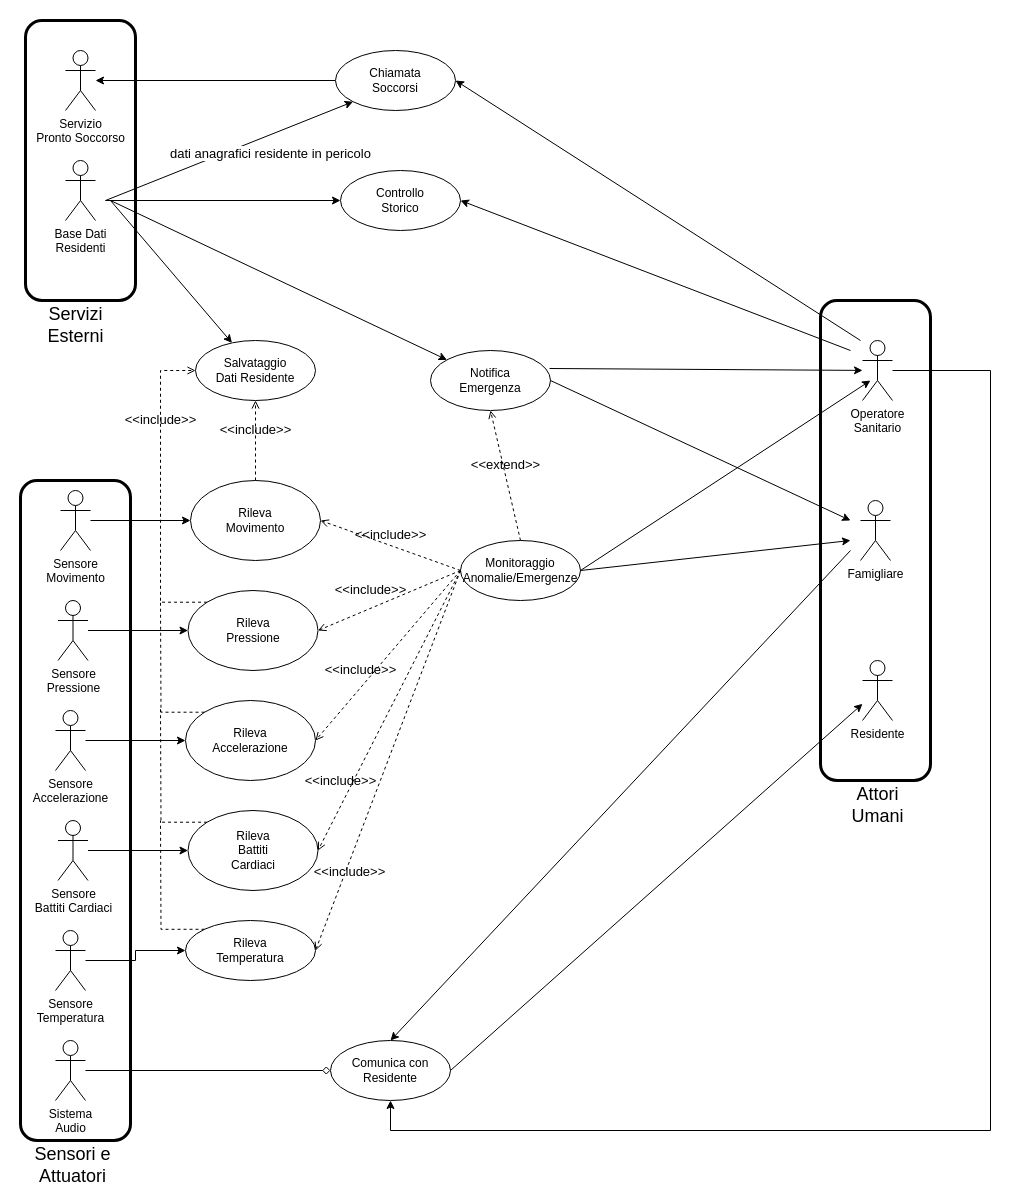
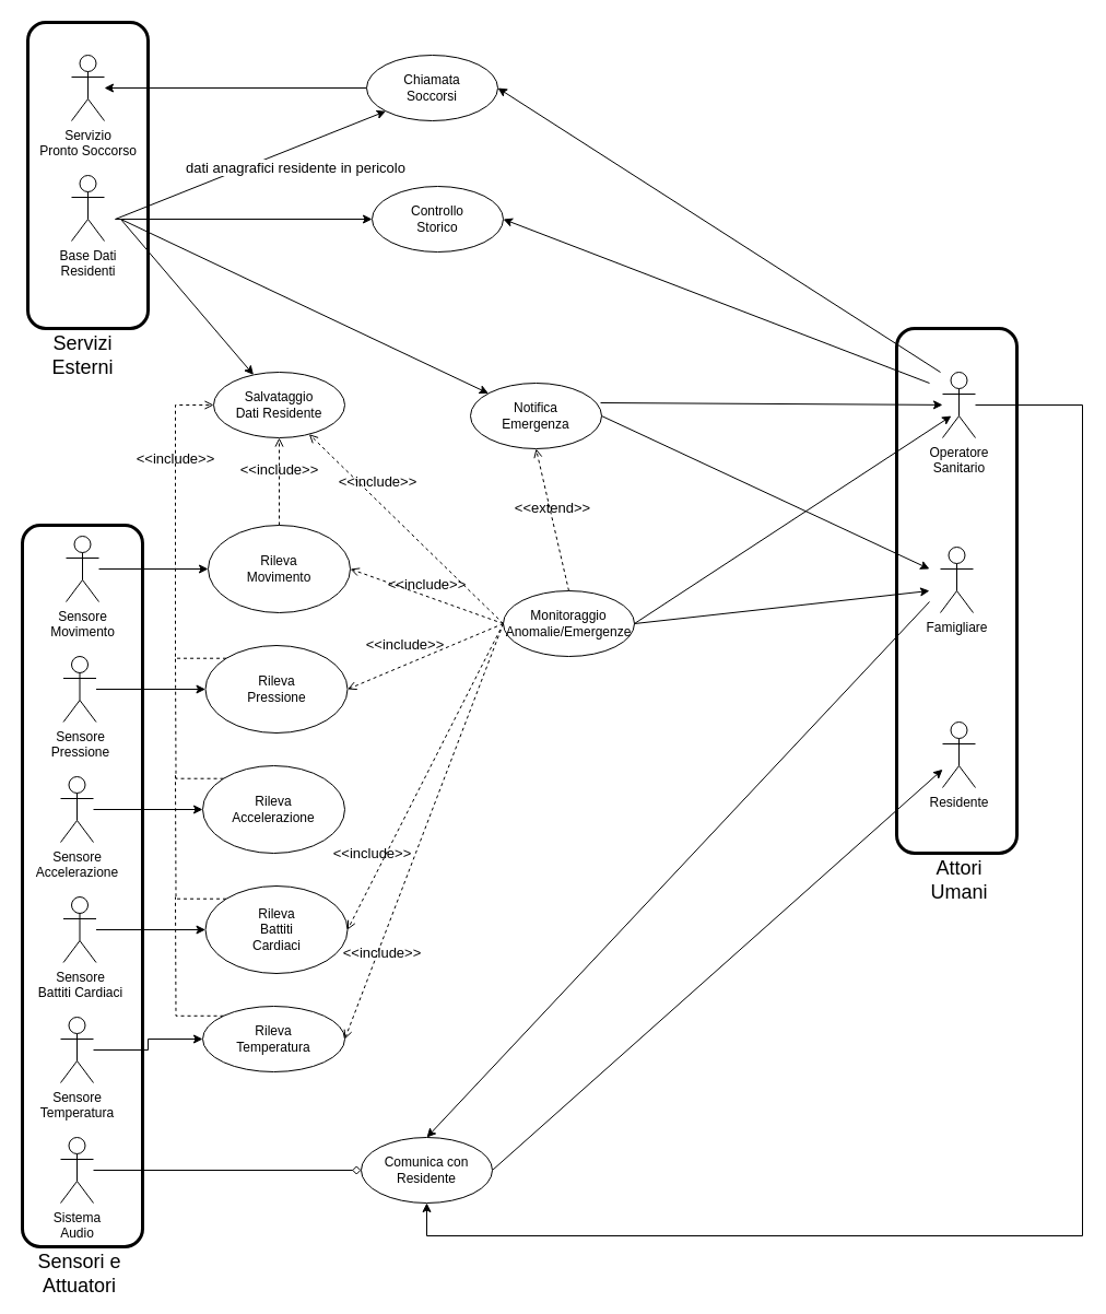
- <mxCell id="56" value="&amp;lt;&amp;lt;include&amp;gt;&amp;gt;" style="html=1;verticalAlign=bottom;labelBackgroundColor=none;endArrow=open;endFill=0;dashed=1;rounded=0;fontSize=13;exitX=0;exitY=0.5;exitDx=0;exitDy=0;entryX=1;entryY=0.5;entryDx=0;entryDy=0;" edge="1" parent="1" source="39" target="51"><mxGeometry x="0.33" y="-5" width="160" relative="1" as="geometry"><mxPoint x="480" y="590" as="sourcePoint" /><mxPoint x="340" y="540" as="targetPoint" /><mxPoint as="offset" /></mxGeometry></mxCell>
+ <mxCell id="56" value="&amp;lt;&amp;lt;include&amp;gt;&amp;gt;" style="html=1;verticalAlign=bottom;labelBackgroundColor=none;endArrow=open;endFill=0;dashed=1;rounded=0;fontSize=13;exitX=0;exitY=0.5;exitDx=0;exitDy=0;" edge="1" parent="1" source="39" target="36"><mxGeometry x="0.33" y="-5" width="160" relative="1" as="geometry"><mxPoint x="480" y="590" as="sourcePoint" /><mxPoint x="340" y="540" as="targetPoint" /><mxPoint as="offset" /></mxGeometry></mxCell>
